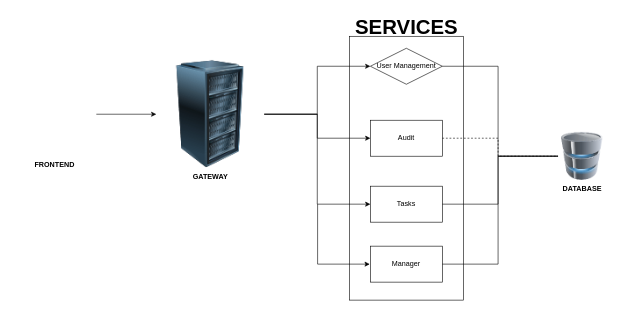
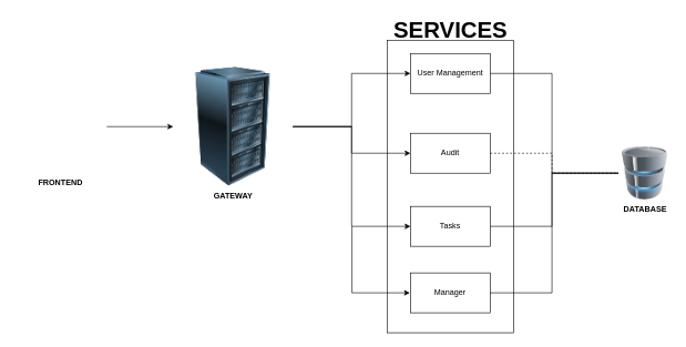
- <mxCell id="11" value="User Management" style="rhombus;whiteSpace=wrap;html=1;" parent="1" vertex="1"><mxGeometry x="617" y="80" width="120" height="60" as="geometry" /></mxCell>
+ <mxCell id="11" value="User Management" style="rounded=0;whiteSpace=wrap;html=1;" parent="1" vertex="1"><mxGeometry x="617" y="80" width="120" height="60" as="geometry" /></mxCell>
